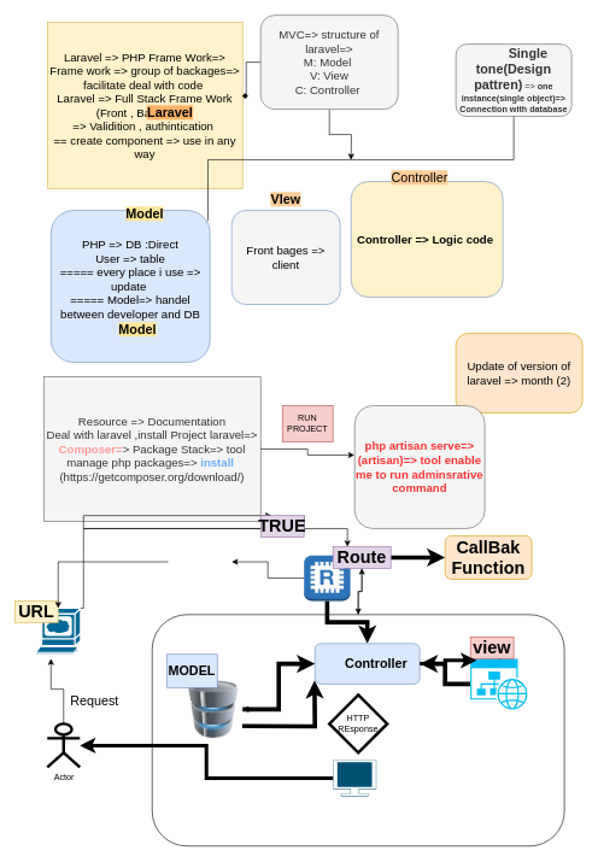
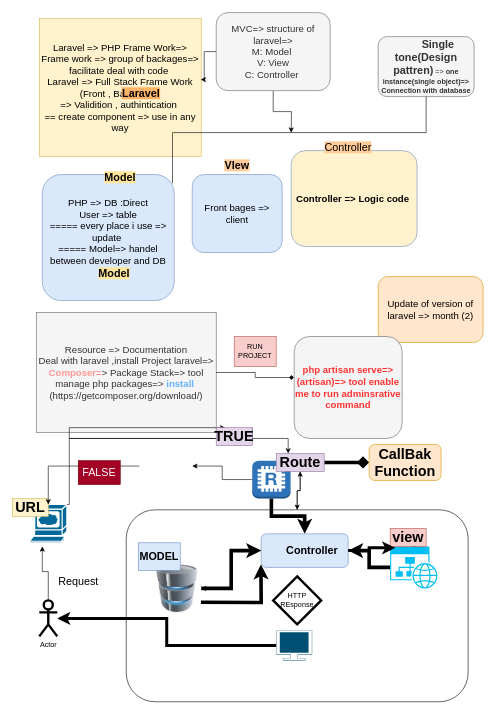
- <mxCell id="4" style="edgeStyle=orthogonalEdgeStyle;rounded=0;orthogonalLoop=1;jettySize=auto;html=1;entryX=0.997;entryY=0.442;entryDx=0;entryDy=0;entryPerimeter=0;endArrow=diamond;" edge="1" parent="1" source="6" target="2"><mxGeometry relative="1" as="geometry"><mxPoint x="370" y="230" as="targetPoint" /></mxGeometry></mxCell>
+ <mxCell id="4" style="edgeStyle=orthogonalEdgeStyle;rounded=0;orthogonalLoop=1;jettySize=auto;html=1;entryX=0.997;entryY=0.442;entryDx=0;entryDy=0;entryPerimeter=0;" edge="1" parent="1" source="6" target="2"><mxGeometry relative="1" as="geometry"><mxPoint x="370" y="230" as="targetPoint" /></mxGeometry></mxCell>
- <mxCell id="15" value="&lt;font size=&quot;3&quot;&gt;Front bages =&amp;gt; client&lt;/font&gt;" style="rounded=1;whiteSpace=wrap;html=1;fillColor=#f5f5f5;strokeColor=#6c8ebf;" vertex="1" parent="1"><mxGeometry x="320" y="290" width="150" height="130" as="geometry" /></mxCell>
+ <mxCell id="15" value="&lt;font size=&quot;3&quot;&gt;Front bages =&amp;gt; client&lt;/font&gt;" style="rounded=1;whiteSpace=wrap;html=1;fillColor=#dae8fc;strokeColor=#6c8ebf;" vertex="1" parent="1"><mxGeometry x="320" y="290" width="150" height="130" as="geometry" /></mxCell>
- <mxCell id="19" style="edgeStyle=orthogonalEdgeStyle;rounded=0;orthogonalLoop=1;jettySize=auto;html=1;entryX=-0.002;entryY=0.402;entryDx=0;entryDy=0;entryPerimeter=0;" edge="1" parent="1" source="12" target="14"><mxGeometry relative="1" as="geometry" /></mxCell>
+ <mxCell id="19" style="edgeStyle=orthogonalEdgeStyle;rounded=0;orthogonalLoop=1;jettySize=auto;html=1;entryX=-0.002;entryY=0.402;entryDx=0;entryDy=0;entryPerimeter=0;endArrow=diamond;" edge="1" parent="1" source="12" target="14"><mxGeometry relative="1" as="geometry" /></mxCell>
- <mxCell id="33" style="edgeStyle=orthogonalEdgeStyle;rounded=0;orthogonalLoop=1;jettySize=auto;html=1;strokeWidth=6;" edge="1" parent="1" source="34" target="50"><mxGeometry relative="1" as="geometry"><mxPoint x="720" y="770" as="targetPoint" /></mxGeometry></mxCell>
+ <mxCell id="33" style="edgeStyle=orthogonalEdgeStyle;rounded=0;orthogonalLoop=1;jettySize=auto;html=1;strokeWidth=6;endArrow=diamond;" edge="1" parent="1" source="34" target="50"><mxGeometry relative="1" as="geometry"><mxPoint x="720" y="770" as="targetPoint" /></mxGeometry></mxCell>
+ <mxCell id="49" value="&lt;font style=&quot;font-size: 18px;&quot;&gt;FALSE&lt;/font&gt;" style="text;html=1;align=center;verticalAlign=middle;whiteSpace=wrap;rounded=0;fillColor=#a20025;fontColor=#ffffff;strokeColor=#6F0000;" vertex="1" parent="1"><mxGeometry x="130" y="767" width="70" height="40" as="geometry" /></mxCell>
- <mxCell id="21" value="Actor" style="shape=umlActor;verticalLabelPosition=bottom;verticalAlign=top;html=1;outlineConnect=0;strokeWidth=4;" vertex="1" parent="1"><mxGeometry x="65" y="1000" width="45" height="60" as="geometry" /></mxCell>
+ <mxCell id="21" value="Actor" style="shape=umlActor;verticalLabelPosition=bottom;verticalAlign=top;html=1;outlineConnect=0;strokeWidth=4;" vertex="1" parent="1"><mxGeometry x="65" y="1000" width="30" height="60" as="geometry" /></mxCell>
